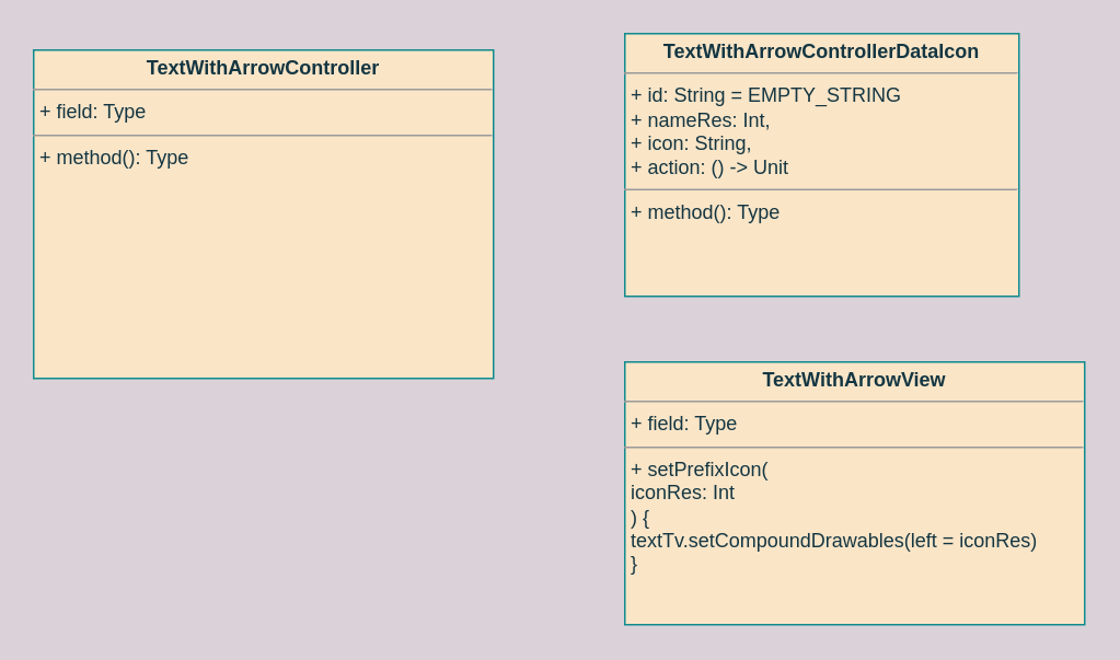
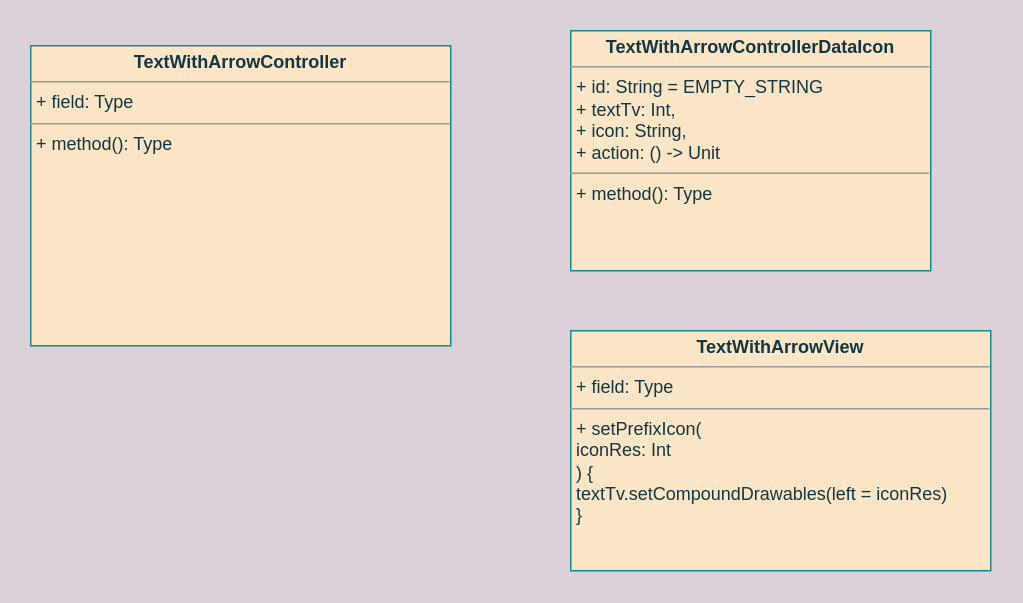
- <mxCell id="3" value="&lt;p style=&quot;margin:0px;margin-top:4px;text-align:center;&quot;&gt;&lt;b&gt;TextWithArrowControllerDataIcon&lt;/b&gt;&lt;/p&gt;&lt;hr size=&quot;1&quot;&gt;&lt;p style=&quot;margin:0px;margin-left:4px;&quot;&gt;+ id: String = EMPTY_STRING&lt;/p&gt;&lt;p style=&quot;margin:0px;margin-left:4px;&quot;&gt;+ nameRes: Int,&lt;/p&gt;&lt;p style=&quot;margin:0px;margin-left:4px;&quot;&gt;+ icon: String,&lt;/p&gt;&lt;p style=&quot;margin:0px;margin-left:4px;&quot;&gt;+ action: () -&amp;gt; Unit&lt;br&gt;&lt;/p&gt;&lt;hr size=&quot;1&quot;&gt;&lt;p style=&quot;margin:0px;margin-left:4px;&quot;&gt;+ method(): Type&lt;/p&gt;" style="verticalAlign=top;align=left;overflow=fill;fontSize=12;fontFamily=Helvetica;html=1;rounded=0;sketch=0;fontColor=#143642;strokeColor=#0F8B8D;fillColor=#FAE5C7;" vertex="1" parent="1"><mxGeometry x="380" y="20" width="240" height="160" as="geometry" /></mxCell>
+ <mxCell id="3" value="&lt;p style=&quot;margin:0px;margin-top:4px;text-align:center;&quot;&gt;&lt;b&gt;TextWithArrowControllerDataIcon&lt;/b&gt;&lt;/p&gt;&lt;hr size=&quot;1&quot;&gt;&lt;p style=&quot;margin:0px;margin-left:4px;&quot;&gt;+ id: String = EMPTY_STRING&lt;/p&gt;&lt;p style=&quot;margin:0px;margin-left:4px;&quot;&gt;+ textTv: Int,&lt;/p&gt;&lt;p style=&quot;margin:0px;margin-left:4px;&quot;&gt;+ icon: String,&lt;/p&gt;&lt;p style=&quot;margin:0px;margin-left:4px;&quot;&gt;+ action: () -&amp;gt; Unit&lt;br&gt;&lt;/p&gt;&lt;hr size=&quot;1&quot;&gt;&lt;p style=&quot;margin:0px;margin-left:4px;&quot;&gt;+ method(): Type&lt;/p&gt;" style="verticalAlign=top;align=left;overflow=fill;fontSize=12;fontFamily=Helvetica;html=1;rounded=0;sketch=0;fontColor=#143642;strokeColor=#0F8B8D;fillColor=#FAE5C7;" vertex="1" parent="1"><mxGeometry x="380" y="20" width="240" height="160" as="geometry" /></mxCell>
